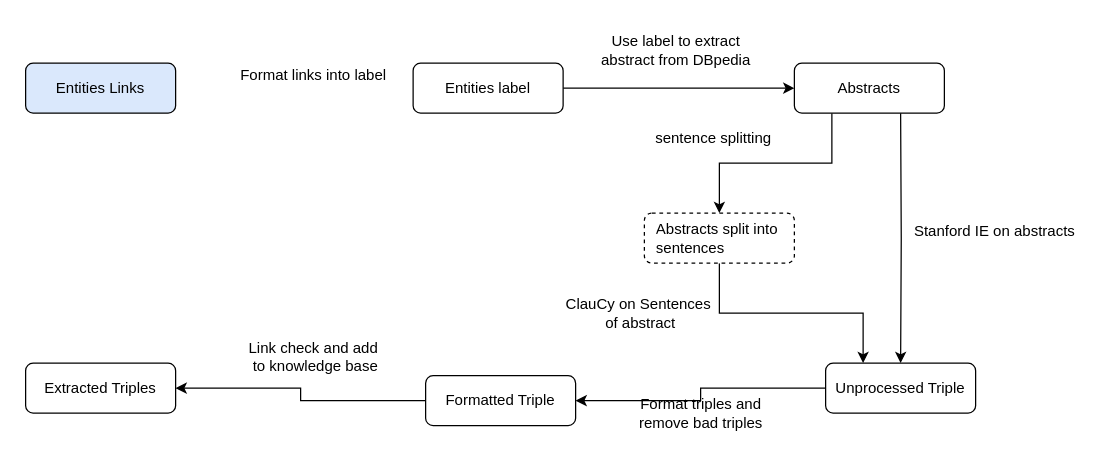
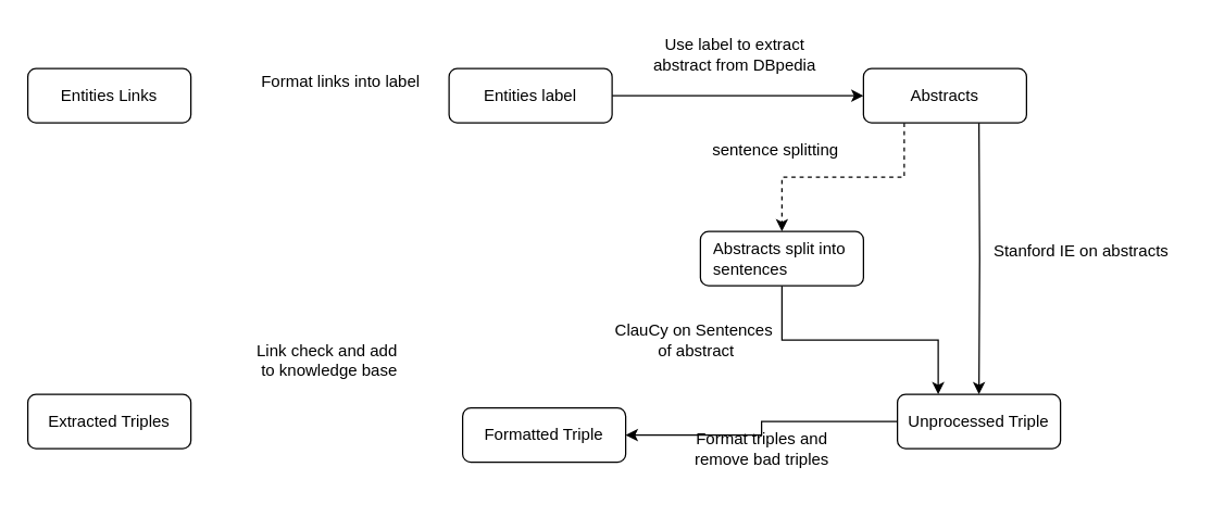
- <mxCell id="2" value="Entities Links" style="rounded=1;whiteSpace=wrap;html=1;fontSize=12;glass=0;strokeWidth=1;shadow=0;fillColor=#dae8fc;" parent="1" vertex="1"><mxGeometry x="20" y="50" width="120" height="40" as="geometry" /></mxCell>
+ <mxCell id="2" value="Entities Links" style="rounded=1;whiteSpace=wrap;html=1;fontSize=12;glass=0;strokeWidth=1;shadow=0;" parent="1" vertex="1"><mxGeometry x="20" y="50" width="120" height="40" as="geometry" /></mxCell>
- <mxCell id="8" style="edgeStyle=orthogonalEdgeStyle;rounded=0;orthogonalLoop=1;jettySize=auto;html=1;exitX=0.25;exitY=1;exitDx=0;exitDy=0;entryX=0.5;entryY=0;entryDx=0;entryDy=0;" edge="1" parent="1" source="9" target="13"><mxGeometry relative="1" as="geometry"><mxPoint x="570" y="130" as="targetPoint" /></mxGeometry></mxCell>
+ <mxCell id="8" style="edgeStyle=orthogonalEdgeStyle;rounded=0;orthogonalLoop=1;jettySize=auto;html=1;exitX=0.25;exitY=1;exitDx=0;exitDy=0;entryX=0.5;entryY=0;entryDx=0;entryDy=0;dashed=1;" edge="1" parent="1" source="9" target="13"><mxGeometry relative="1" as="geometry"><mxPoint x="570" y="130" as="targetPoint" /></mxGeometry></mxCell>
- <mxCell id="13" value="&lt;pre style=&quot;box-sizing: unset; font-family: var(--jp-code-font-family); font-size: var(--jp-code-font-size); line-height: var(--jp-code-line-height); color: var(--jp-content-font-color1); border: none; margin: 0px; padding: 0px; overflow: auto; word-break: break-all; overflow-wrap: break-word; font-style: normal; font-variant-ligatures: normal; font-variant-caps: normal; font-weight: 400; letter-spacing: normal; orphans: 2; text-align: left; text-indent: 0px; text-transform: none; widows: 2; word-spacing: 0px; -webkit-text-stroke-width: 0px; background-color: rgb(255, 255, 255); text-decoration-thickness: initial; text-decoration-style: initial; text-decoration-color: initial; scroll-behavior: auto !important;&quot;&gt;Abstracts split into &lt;/pre&gt;&lt;pre style=&quot;box-sizing: unset; font-family: var(--jp-code-font-family); font-size: var(--jp-code-font-size); line-height: var(--jp-code-line-height); color: var(--jp-content-font-color1); border: none; margin: 0px; padding: 0px; overflow: auto; word-break: break-all; overflow-wrap: break-word; font-style: normal; font-variant-ligatures: normal; font-variant-caps: normal; font-weight: 400; letter-spacing: normal; orphans: 2; text-align: left; text-indent: 0px; text-transform: none; widows: 2; word-spacing: 0px; -webkit-text-stroke-width: 0px; background-color: rgb(255, 255, 255); text-decoration-thickness: initial; text-decoration-style: initial; text-decoration-color: initial; scroll-behavior: auto !important;&quot;&gt;sentences&lt;/pre&gt;" style="rounded=1;whiteSpace=wrap;html=1;fontSize=12;glass=0;strokeWidth=1;shadow=0;dashed=1;" vertex="1" parent="1"><mxGeometry x="515" y="170" width="120" height="40" as="geometry" /></mxCell>
+ <mxCell id="13" value="&lt;pre style=&quot;box-sizing: unset; font-family: var(--jp-code-font-family); font-size: var(--jp-code-font-size); line-height: var(--jp-code-line-height); color: var(--jp-content-font-color1); border: none; margin: 0px; padding: 0px; overflow: auto; word-break: break-all; overflow-wrap: break-word; font-style: normal; font-variant-ligatures: normal; font-variant-caps: normal; font-weight: 400; letter-spacing: normal; orphans: 2; text-align: left; text-indent: 0px; text-transform: none; widows: 2; word-spacing: 0px; -webkit-text-stroke-width: 0px; background-color: rgb(255, 255, 255); text-decoration-thickness: initial; text-decoration-style: initial; text-decoration-color: initial; scroll-behavior: auto !important;&quot;&gt;Abstracts split into &lt;/pre&gt;&lt;pre style=&quot;box-sizing: unset; font-family: var(--jp-code-font-family); font-size: var(--jp-code-font-size); line-height: var(--jp-code-line-height); color: var(--jp-content-font-color1); border: none; margin: 0px; padding: 0px; overflow: auto; word-break: break-all; overflow-wrap: break-word; font-style: normal; font-variant-ligatures: normal; font-variant-caps: normal; font-weight: 400; letter-spacing: normal; orphans: 2; text-align: left; text-indent: 0px; text-transform: none; widows: 2; word-spacing: 0px; -webkit-text-stroke-width: 0px; background-color: rgb(255, 255, 255); text-decoration-thickness: initial; text-decoration-style: initial; text-decoration-color: initial; scroll-behavior: auto !important;&quot;&gt;sentences&lt;/pre&gt;" style="rounded=1;whiteSpace=wrap;html=1;fontSize=12;glass=0;strokeWidth=1;shadow=0;" vertex="1" parent="1"><mxGeometry x="515" y="170" width="120" height="40" as="geometry" /></mxCell>
- <mxCell id="21" value="Link check and add&lt;br&gt;&amp;nbsp;to knowledge base" style="text;html=1;align=center;verticalAlign=middle;resizable=0;points=[];autosize=1;strokeColor=none;fillColor=none;" vertex="1" parent="1"><mxGeometry x="185" y="265" width="130" height="40" as="geometry" /></mxCell>
+ <mxCell id="21" value="Link check and add&lt;br&gt;&amp;nbsp;to knowledge base" style="text;html=1;align=center;verticalAlign=middle;resizable=0;points=[];autosize=1;strokeColor=none;fillColor=none;" vertex="1" parent="1"><mxGeometry x="175" y="245" width="130" height="40" as="geometry" /></mxCell>
- <mxCell id="17" style="edgeStyle=orthogonalEdgeStyle;rounded=0;orthogonalLoop=1;jettySize=auto;html=1;exitX=0;exitY=0.5;exitDx=0;exitDy=0;entryX=1;entryY=0.5;entryDx=0;entryDy=0;" edge="1" parent="1" source="18" target="20"><mxGeometry relative="1" as="geometry" /></mxCell>
